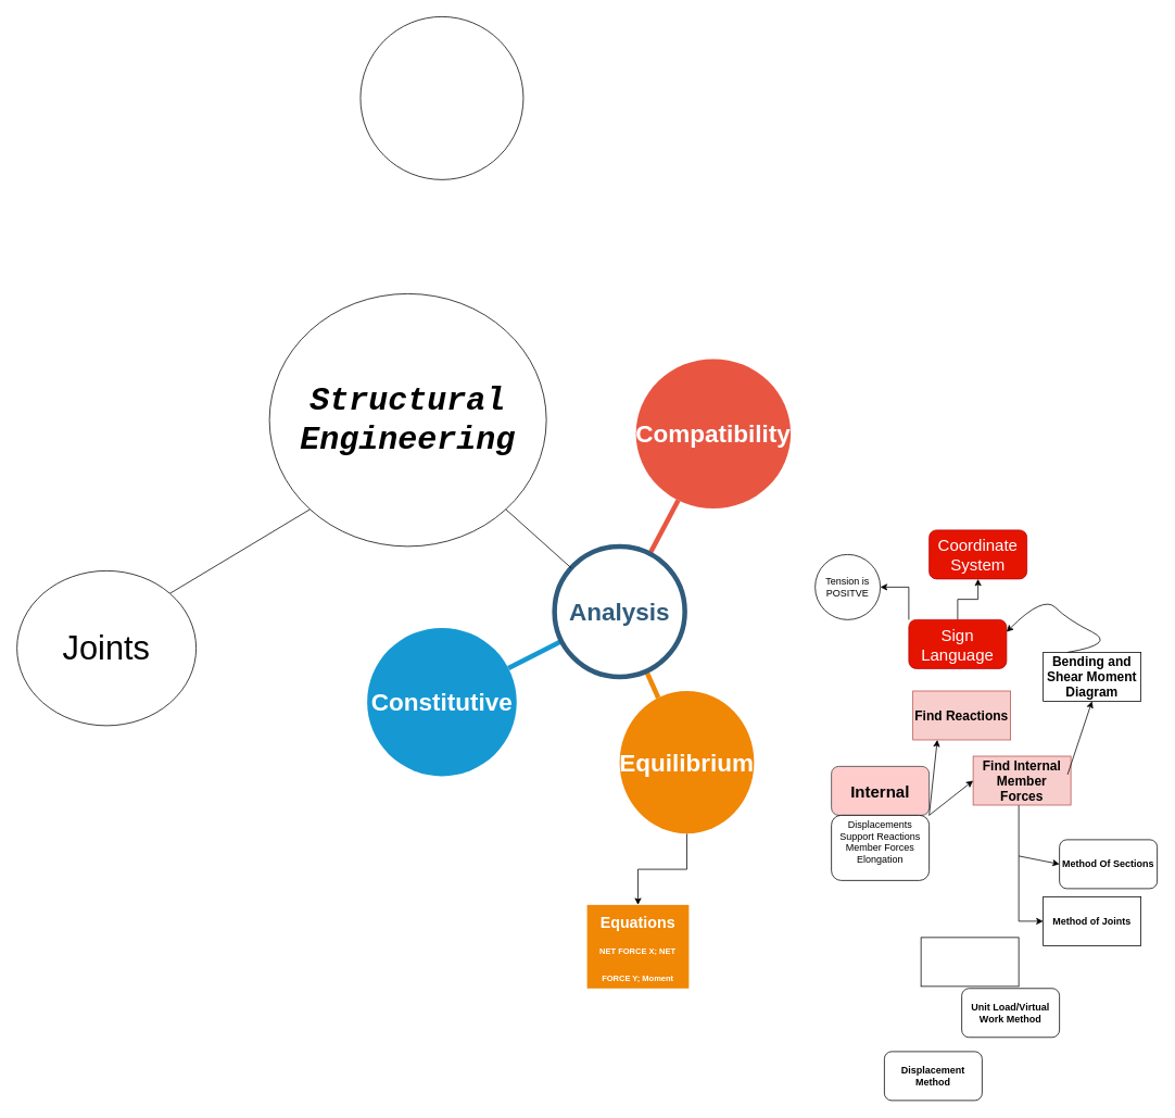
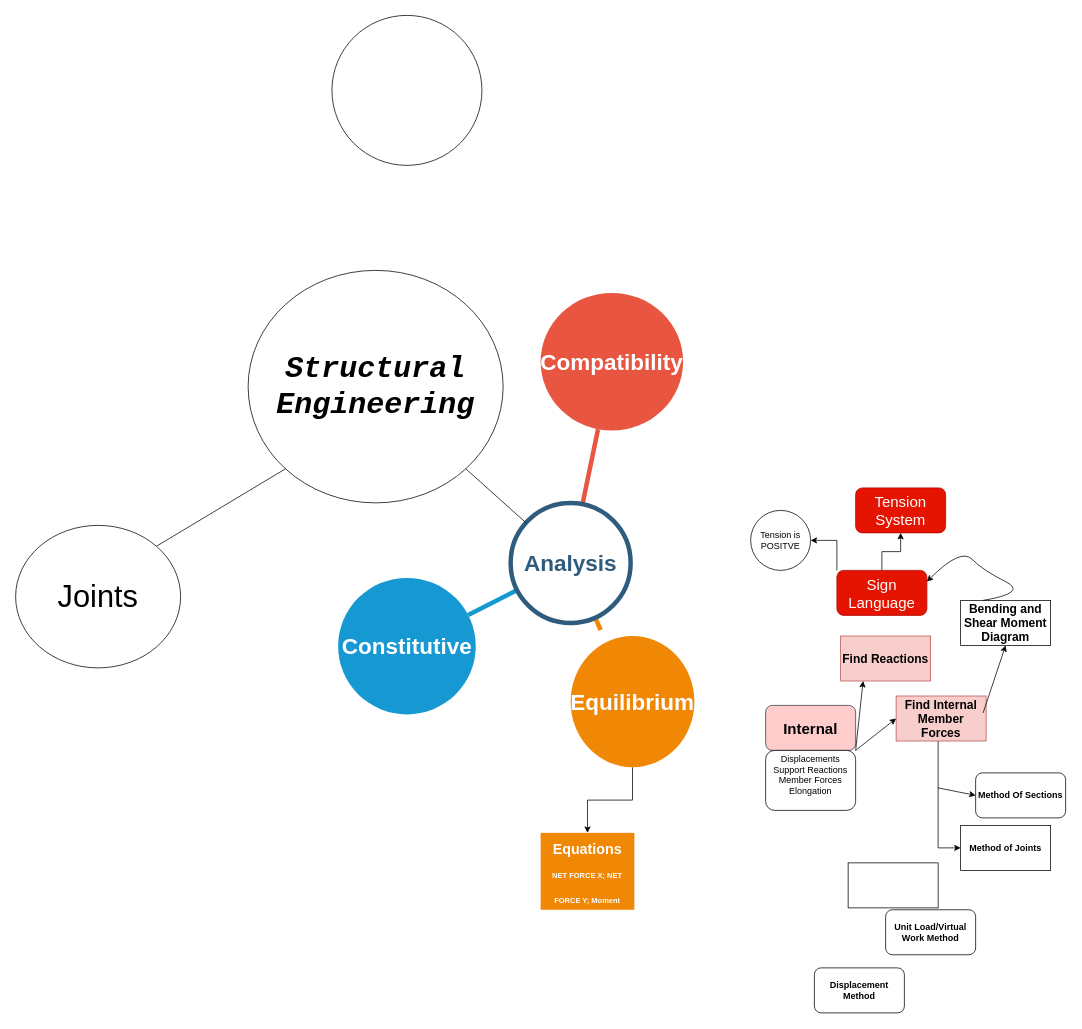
- <mxCell id="3" value="Compatibility" style="ellipse;whiteSpace=wrap;html=1;shadow=0;fontFamily=Helvetica;fontSize=30;fontColor=#FFFFFF;align=center;strokeWidth=3;fillColor=#E85642;strokeColor=none;fontStyle=1" parent="1" vertex="1"><mxGeometry x="780" y="440" width="190" height="183.5" as="geometry" /></mxCell>
+ <mxCell id="3" value="Compatibility" style="ellipse;whiteSpace=wrap;html=1;shadow=0;fontFamily=Helvetica;fontSize=30;fontColor=#FFFFFF;align=center;strokeWidth=3;fillColor=#E85642;strokeColor=none;fontStyle=1" parent="1" vertex="1"><mxGeometry x="720" y="390" width="190" height="183.5" as="geometry" /></mxCell>
- <mxCell id="14" value="Coordinate System" style="rounded=1;whiteSpace=wrap;html=1;fillColor=#e51400;fontColor=#ffffff;strokeColor=#B20000;fontSize=20;" vertex="1" parent="1"><mxGeometry x="1140" y="650" width="120" height="60" as="geometry" /></mxCell>
+ <mxCell id="14" value="Tension System" style="rounded=1;whiteSpace=wrap;html=1;fillColor=#e51400;fontColor=#ffffff;strokeColor=#B20000;fontSize=20;" vertex="1" parent="1"><mxGeometry x="1140" y="650" width="120" height="60" as="geometry" /></mxCell>
- <mxCell id="8" value="" style="edgeStyle=none;endArrow=none;strokeWidth=6;strokeColor=#F08705;html=1;" parent="1" source="9" target="5" edge="1"><mxGeometry x="181" y="226.5" width="100" height="100" as="geometry"><mxPoint x="-259" y="76.5" as="sourcePoint" /><mxPoint x="-159" y="-23.5" as="targetPoint" /></mxGeometry></mxCell>
+ <mxCell id="8" value="" style="edgeStyle=none;endArrow=none;strokeWidth=6;strokeColor=#F08705;html=1;dashed=1;" parent="1" source="9" target="5" edge="1"><mxGeometry x="181" y="226.5" width="100" height="100" as="geometry"><mxPoint x="-259" y="76.5" as="sourcePoint" /><mxPoint x="-159" y="-23.5" as="targetPoint" /></mxGeometry></mxCell>
